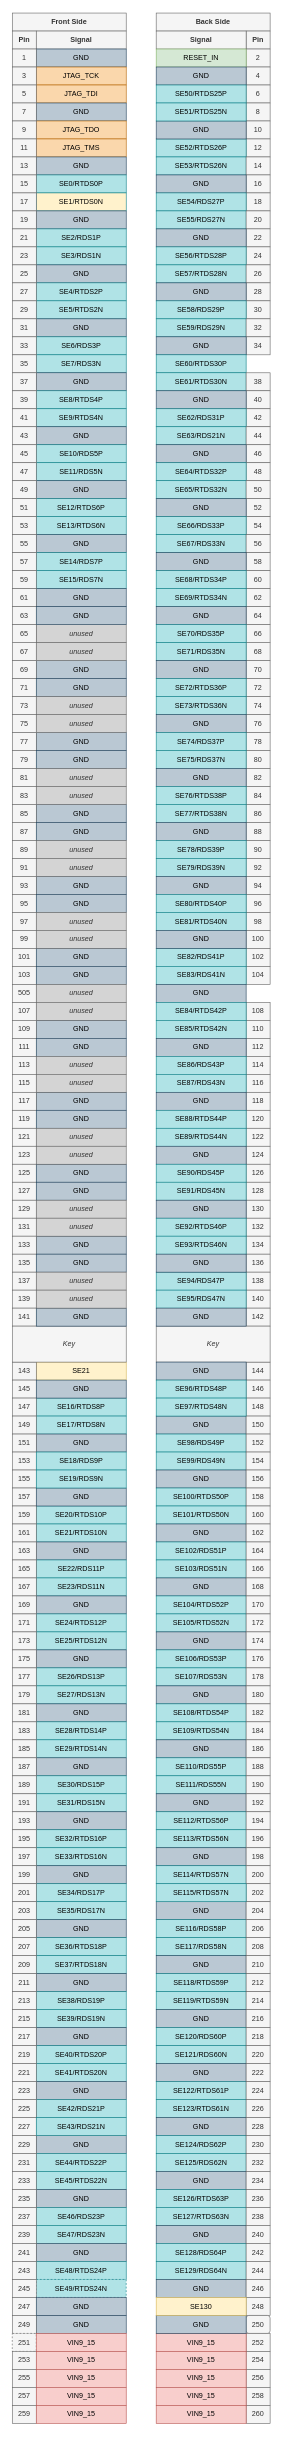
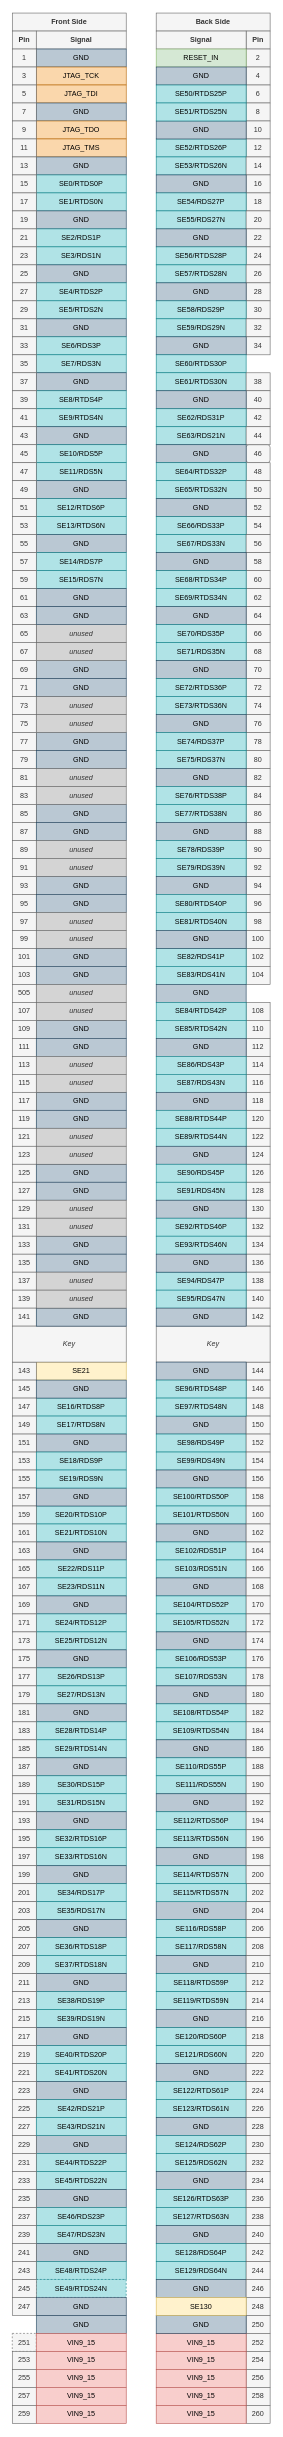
- <mxCell id="19" value="SE1/RTDS0N" style="rounded=0;whiteSpace=wrap;html=1;fillColor=#fff2cc;strokeColor=#0e8088;" parent="1" vertex="1"><mxGeometry x="60" y="320" width="150" height="30" as="geometry" /></mxCell>
+ <mxCell id="19" value="SE1/RTDS0N" style="rounded=0;whiteSpace=wrap;html=1;fillColor=#b0e3e6;strokeColor=#0e8088;" parent="1" vertex="1"><mxGeometry x="60" y="320" width="150" height="30" as="geometry" /></mxCell>
- <mxCell id="269" value="46" style="rounded=0;whiteSpace=wrap;html=1;fillColor=#f5f5f5;fontColor=#333333;strokeColor=#666666;" parent="1" vertex="1"><mxGeometry x="410" y="740" width="40" height="30" as="geometry" /></mxCell>
+ <mxCell id="269" value="46" style="whiteSpace=wrap;html=1;fillColor=#f5f5f5;fontColor=#333333;strokeColor=#666666;rounded=1;" parent="1" vertex="1"><mxGeometry x="410" y="740" width="40" height="30" as="geometry" /></mxCell>
- <mxCell id="216" value="249" style="rounded=0;whiteSpace=wrap;html=1;fillColor=#f5f5f5;fontColor=#333333;strokeColor=#666666;" parent="1" vertex="1"><mxGeometry x="20" y="3860" width="40" height="30" as="geometry" /></mxCell>
- <mxCell id="441" value="250" style="whiteSpace=wrap;html=1;fillColor=#f5f5f5;fontColor=#333333;strokeColor=#666666;rounded=1;" parent="1" vertex="1"><mxGeometry x="410" y="3860" width="40" height="30" as="geometry" /></mxCell>
+ <mxCell id="441" value="250" style="rounded=0;whiteSpace=wrap;html=1;fillColor=#f5f5f5;fontColor=#333333;strokeColor=#666666;" parent="1" vertex="1"><mxGeometry x="410" y="3860" width="40" height="30" as="geometry" /></mxCell>
